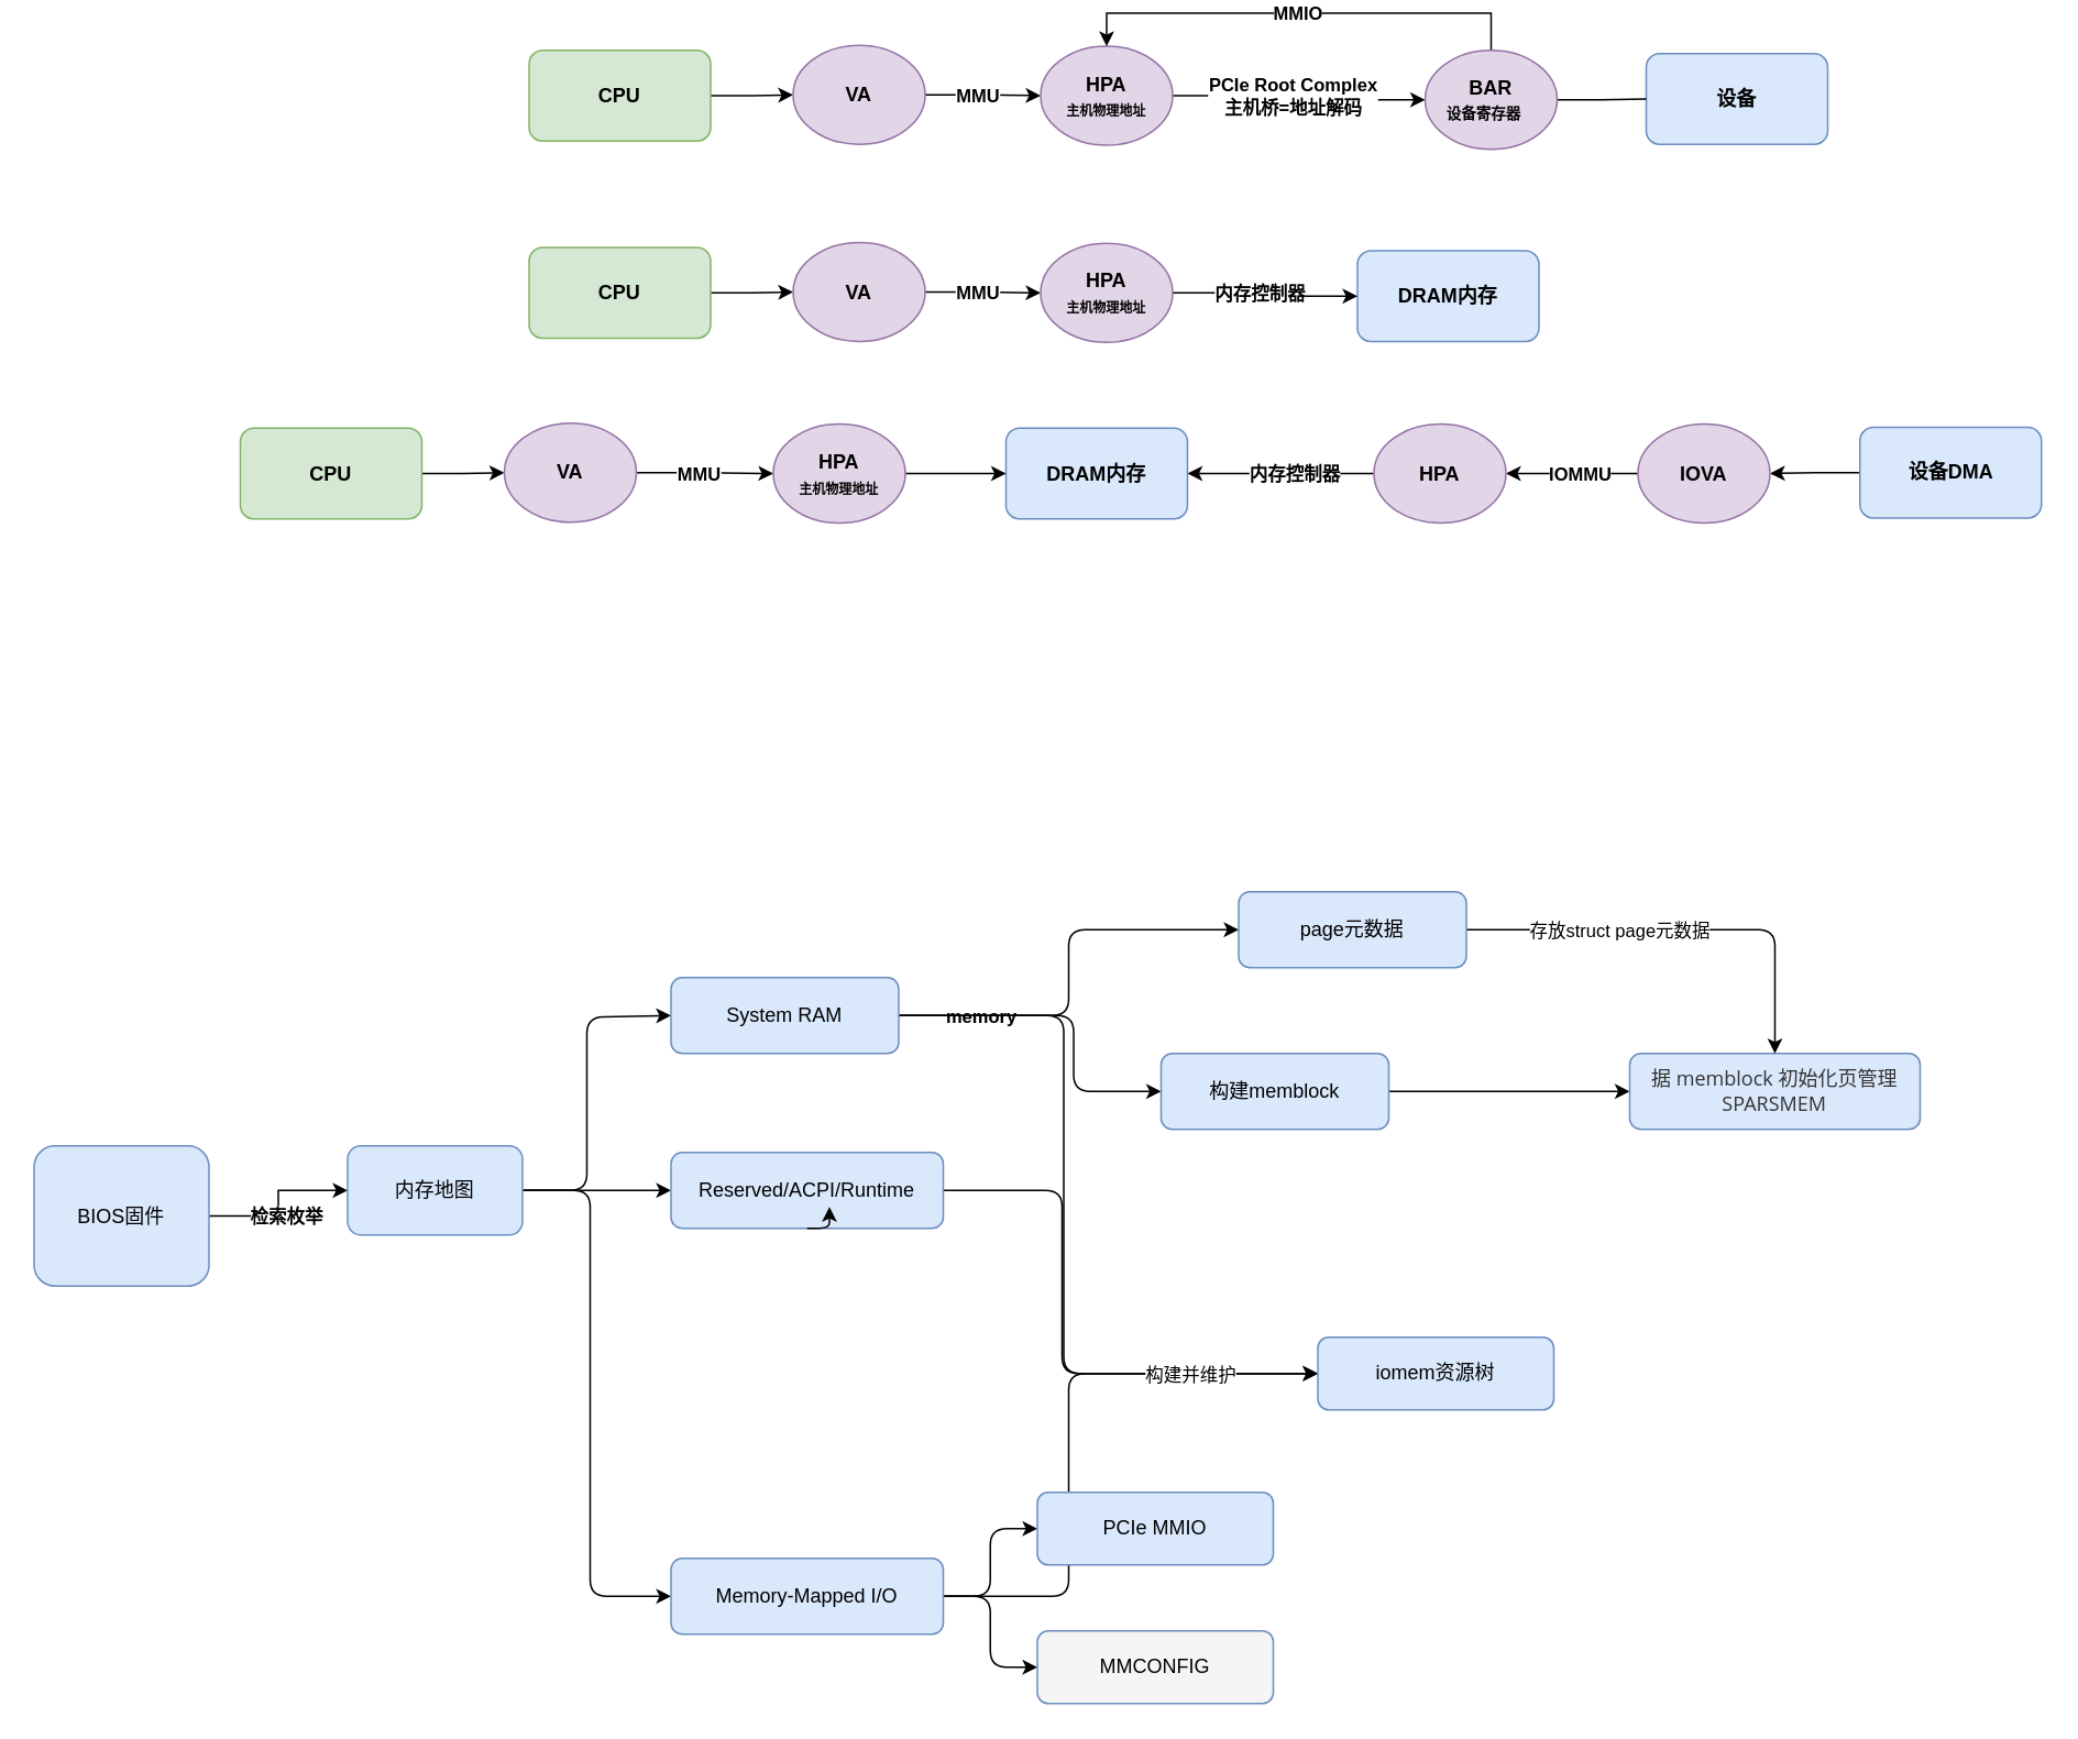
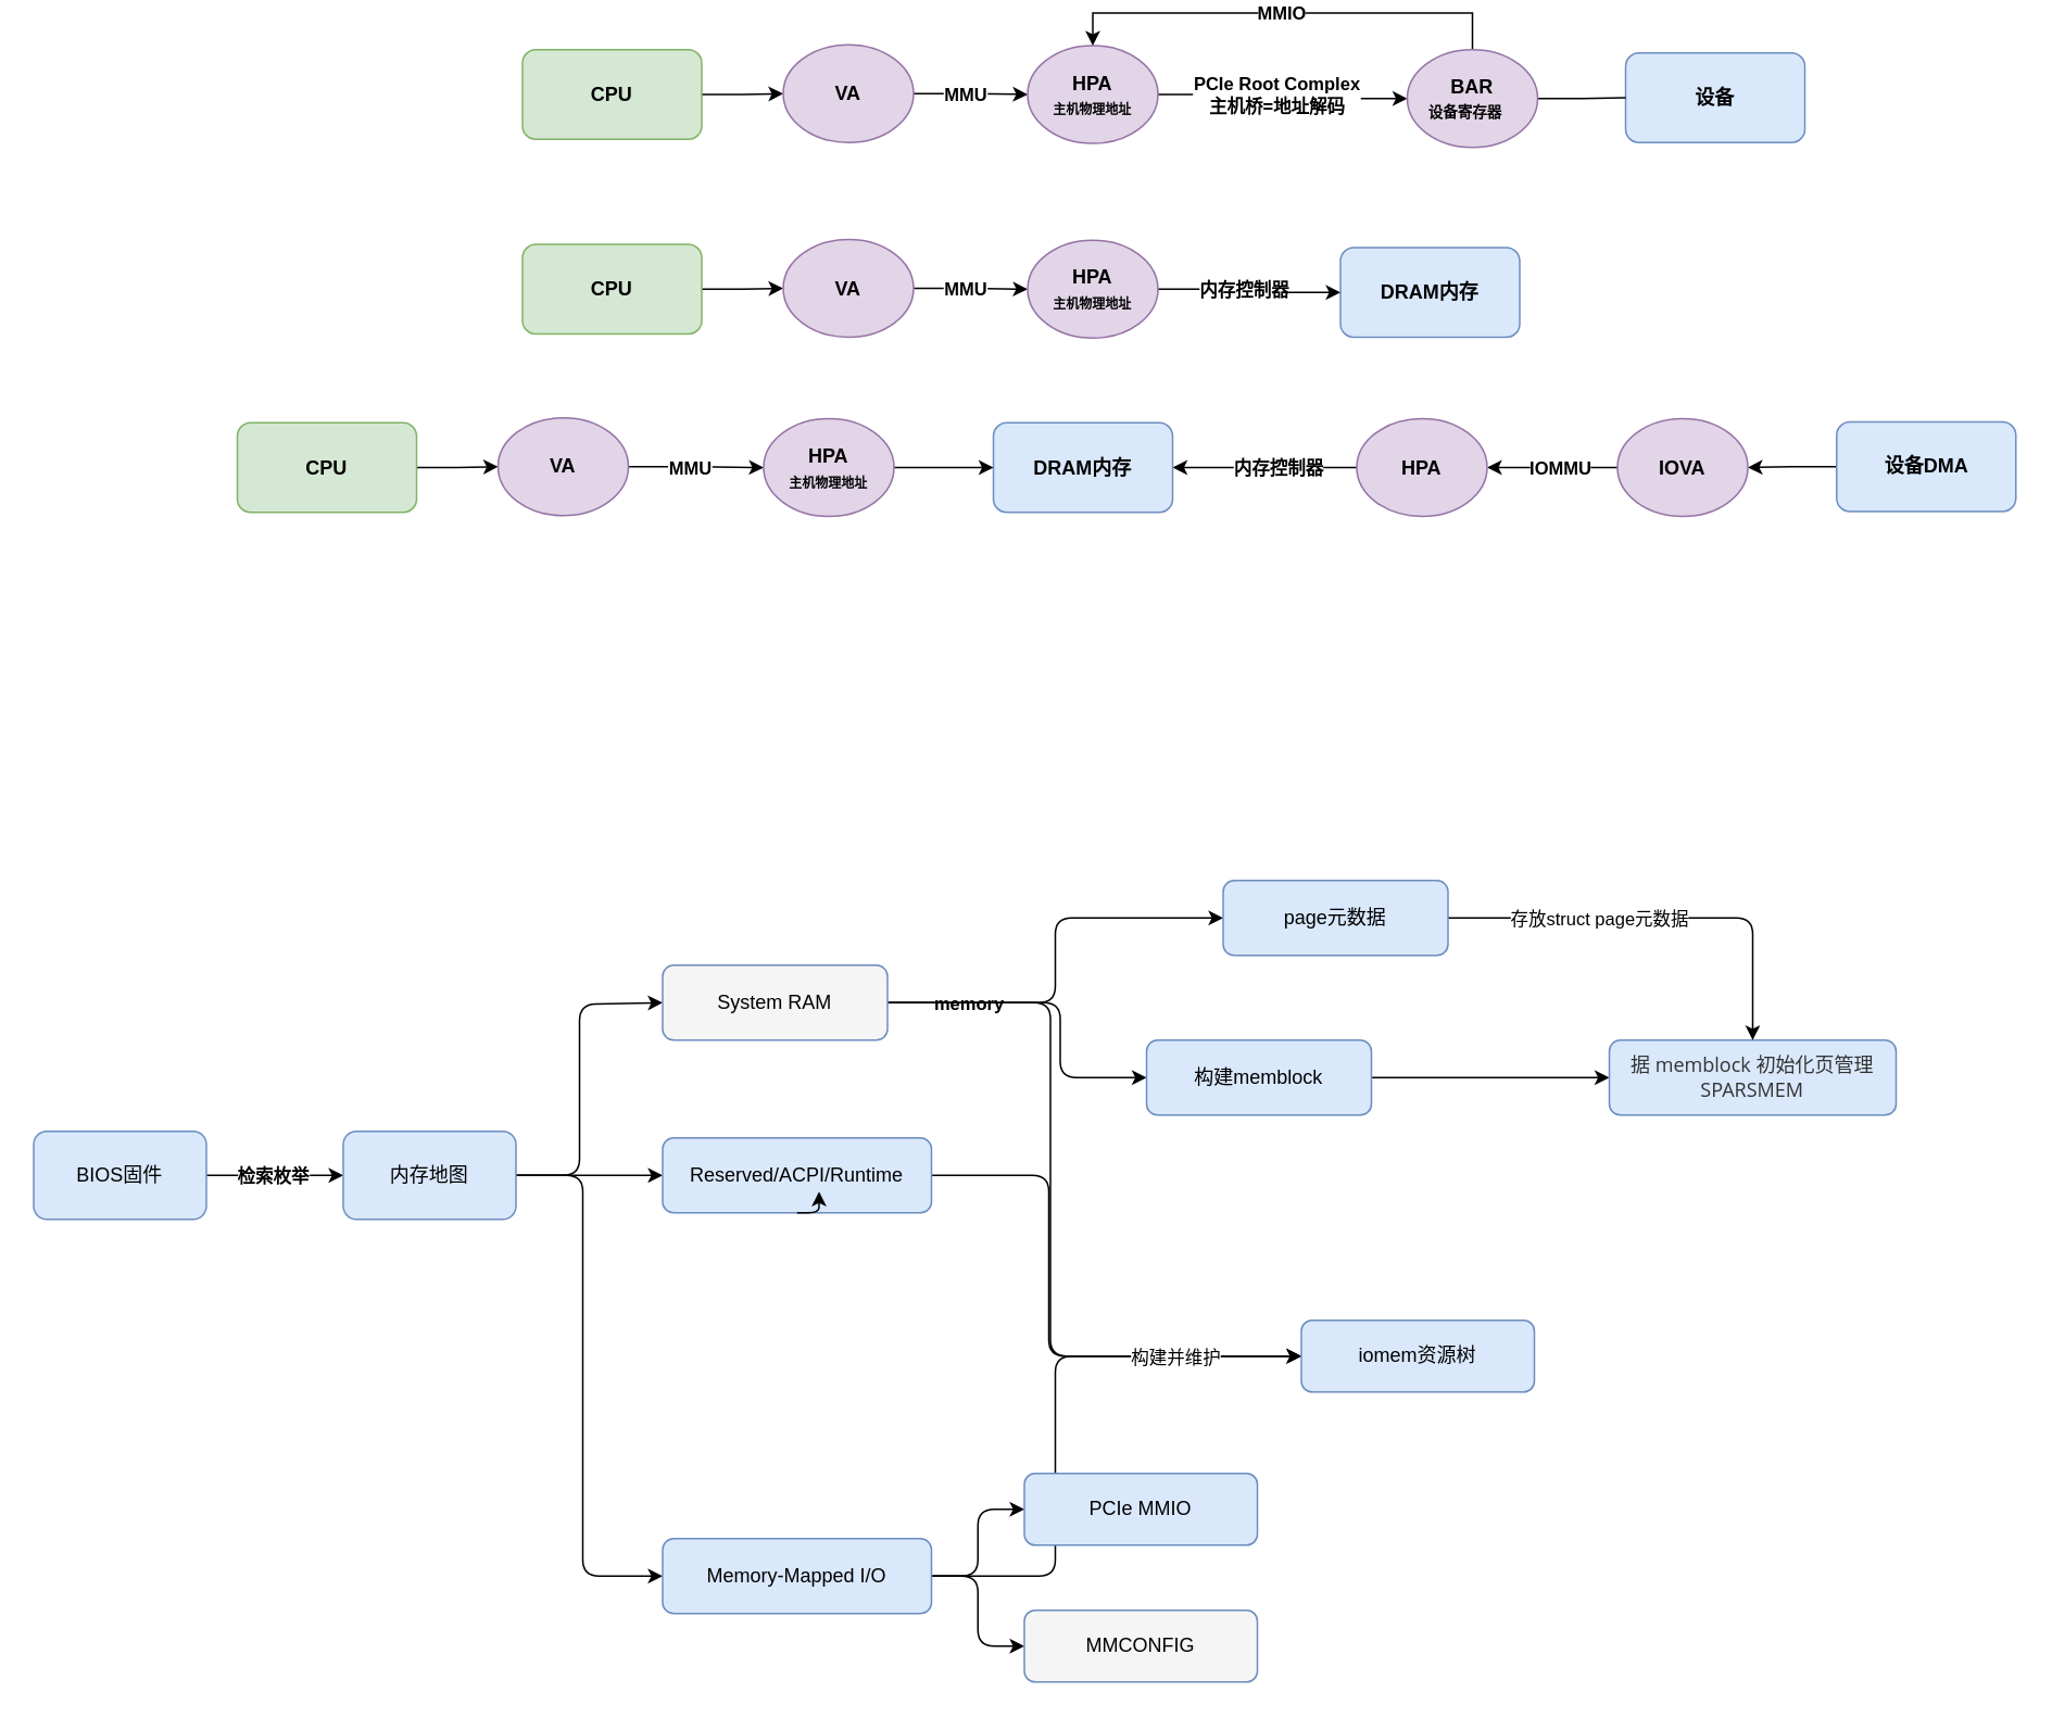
- <mxCell id="54" value="System RAM" style="rounded=1;whiteSpace=wrap;html=1;fillColor=#dae8fc;strokeColor=#6c8ebf;" vertex="1" parent="1"><mxGeometry x="406" y="585" width="138" height="46" as="geometry" /></mxCell>
+ <mxCell id="54" value="System RAM" style="rounded=1;whiteSpace=wrap;html=1;fillColor=#f5f5f5;strokeColor=#6c8ebf;" vertex="1" parent="1"><mxGeometry x="406" y="585" width="138" height="46" as="geometry" /></mxCell>
- <mxCell id="45" value="BIOS固件" style="rounded=1;whiteSpace=wrap;html=1;fillColor=#dae8fc;strokeColor=#6c8ebf;" vertex="1" parent="1"><mxGeometry x="20" y="687" width="106" height="85" as="geometry" /></mxCell>
+ <mxCell id="45" value="BIOS固件" style="rounded=1;whiteSpace=wrap;html=1;fillColor=#dae8fc;strokeColor=#6c8ebf;" vertex="1" parent="1"><mxGeometry x="20" y="687" width="106" height="54" as="geometry" /></mxCell>
